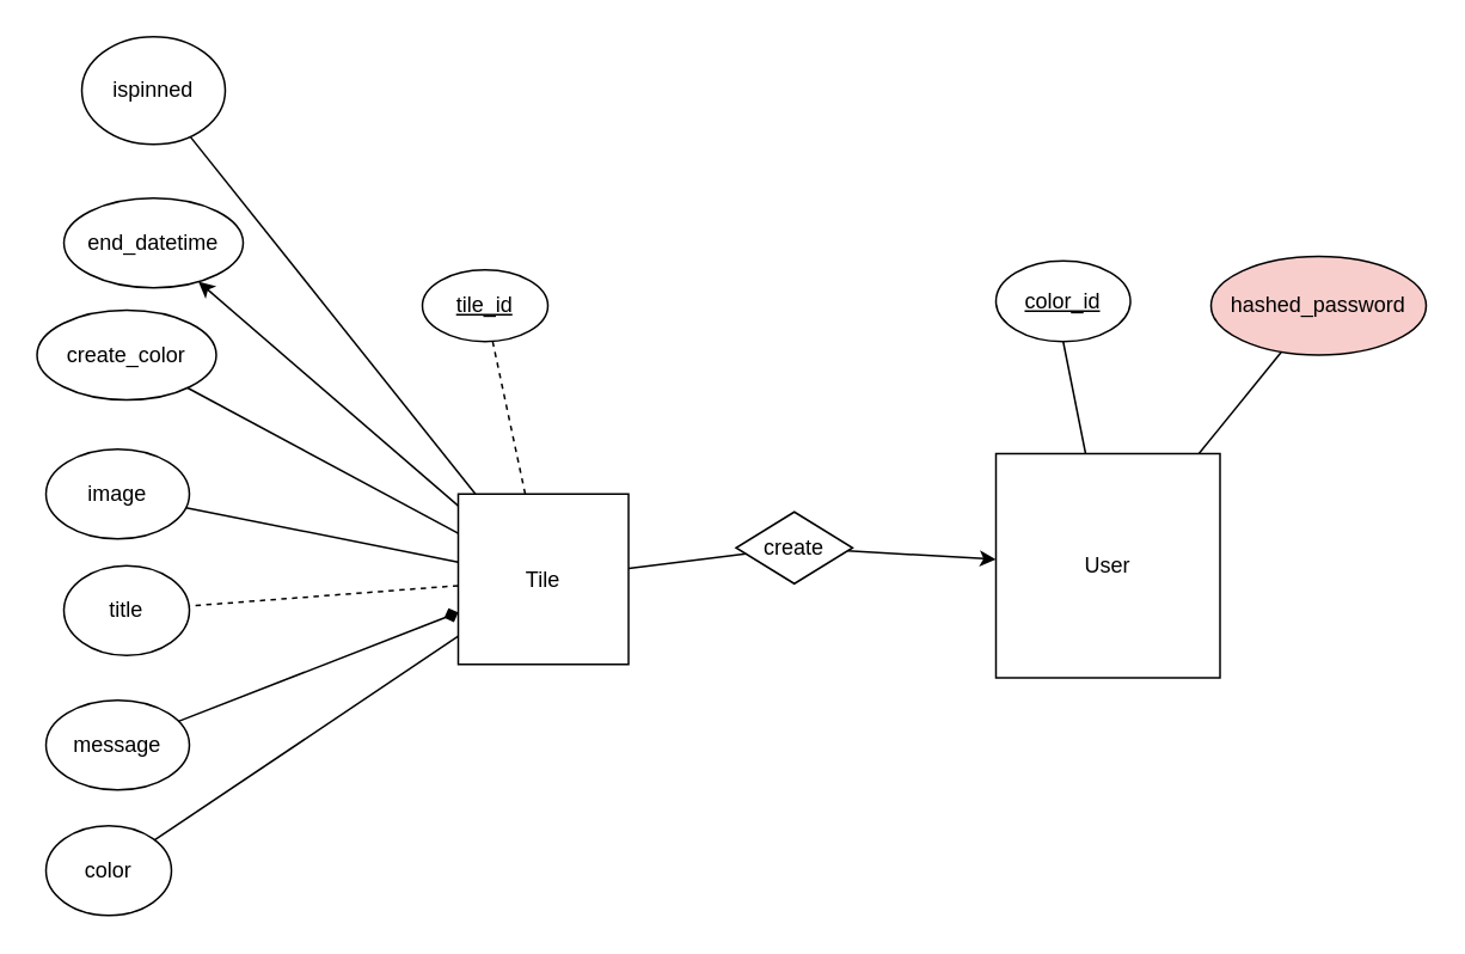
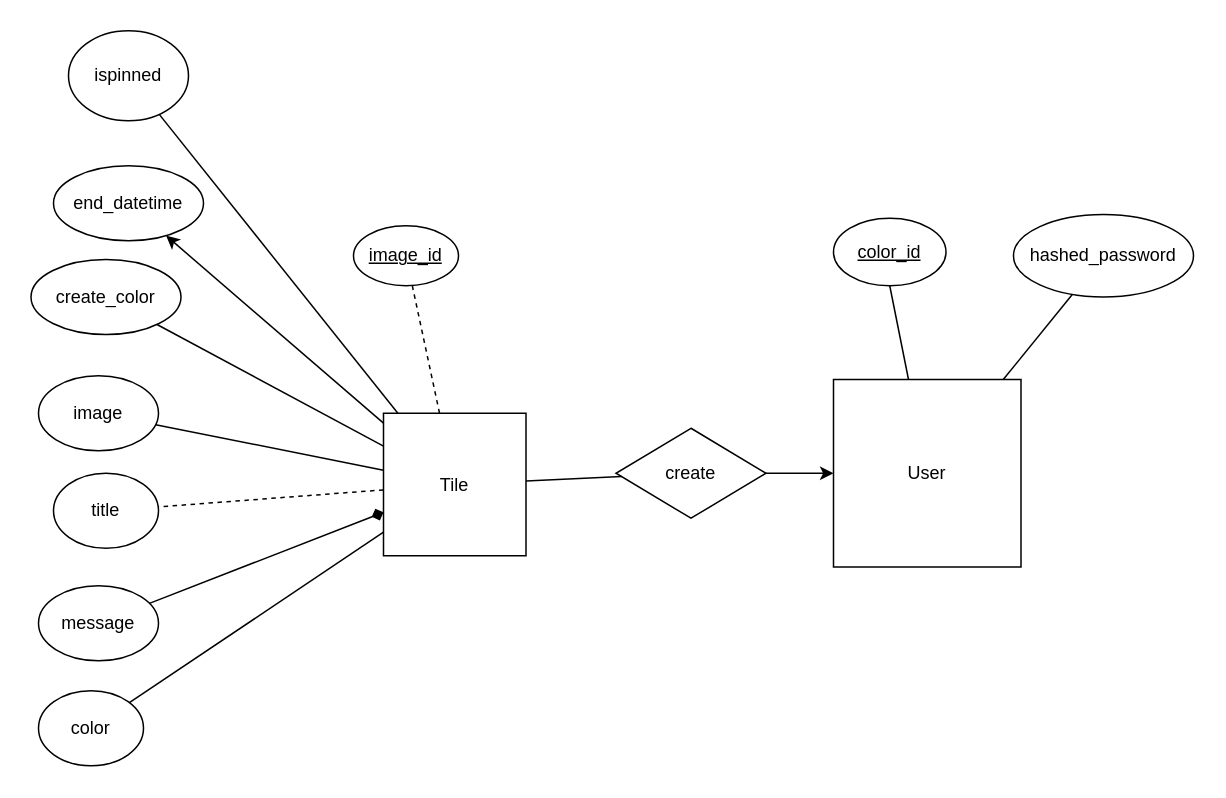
- <mxCell id="22" value="&lt;u&gt;tile_id&lt;/u&gt;" style="ellipse;whiteSpace=wrap;html=1;" vertex="1" parent="1"><mxGeometry x="235" y="150" width="70" height="40" as="geometry" /></mxCell>
+ <mxCell id="22" value="&lt;u&gt;image_id&lt;/u&gt;" style="ellipse;whiteSpace=wrap;html=1;" vertex="1" parent="1"><mxGeometry x="235" y="150" width="70" height="40" as="geometry" /></mxCell>
- <mxCell id="25" value="&lt;div&gt;hashed_password&lt;/div&gt;" style="ellipse;whiteSpace=wrap;html=1;fillColor=#f8cecc;" vertex="1" parent="1"><mxGeometry x="675" y="142.5" width="120" height="55" as="geometry" /></mxCell>
+ <mxCell id="25" value="&lt;div&gt;hashed_password&lt;/div&gt;" style="ellipse;whiteSpace=wrap;html=1;" vertex="1" parent="1"><mxGeometry x="675" y="142.5" width="120" height="55" as="geometry" /></mxCell>
- <mxCell id="4" value="&lt;div&gt;create&lt;/div&gt;" style="rhombus;whiteSpace=wrap;html=1;" vertex="1" parent="1"><mxGeometry x="410" y="285" width="65" height="40" as="geometry" /></mxCell>
+ <mxCell id="4" value="&lt;div&gt;create&lt;/div&gt;" style="rhombus;whiteSpace=wrap;html=1;" vertex="1" parent="1"><mxGeometry x="410" y="285" width="100" height="60" as="geometry" /></mxCell>
